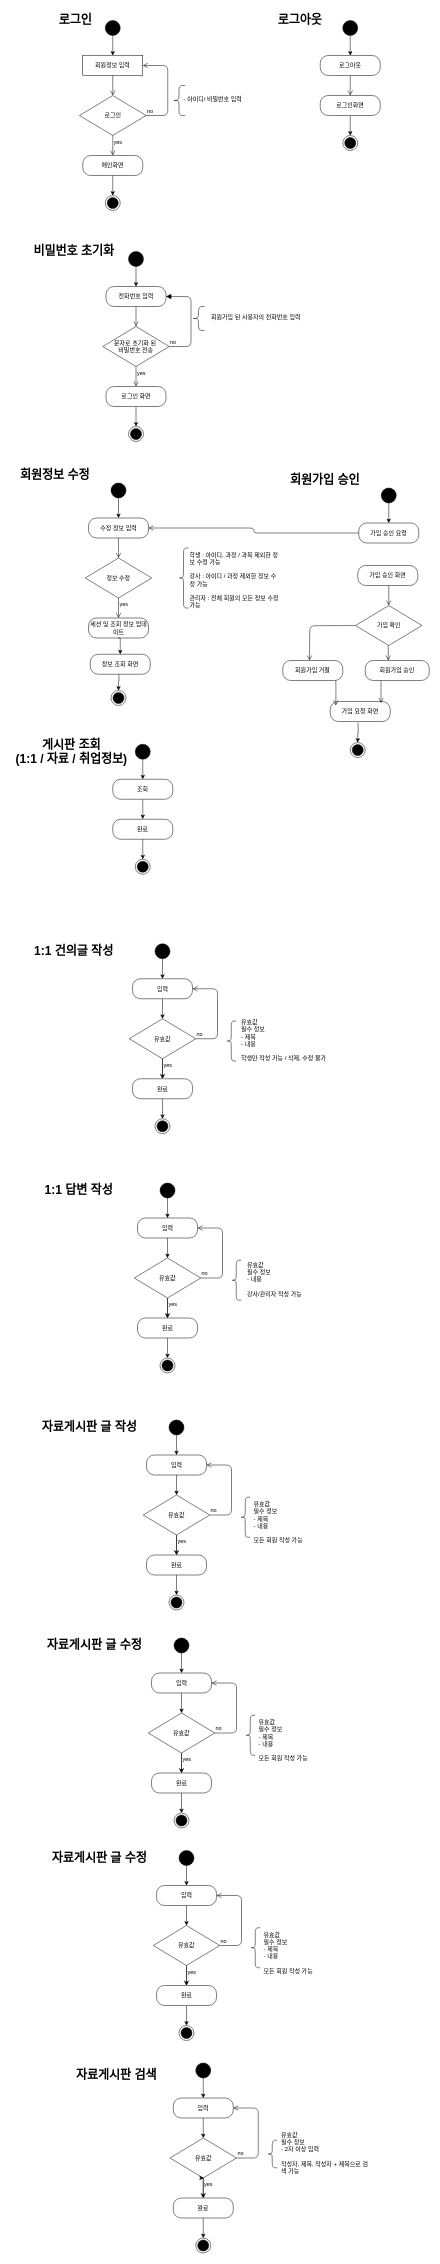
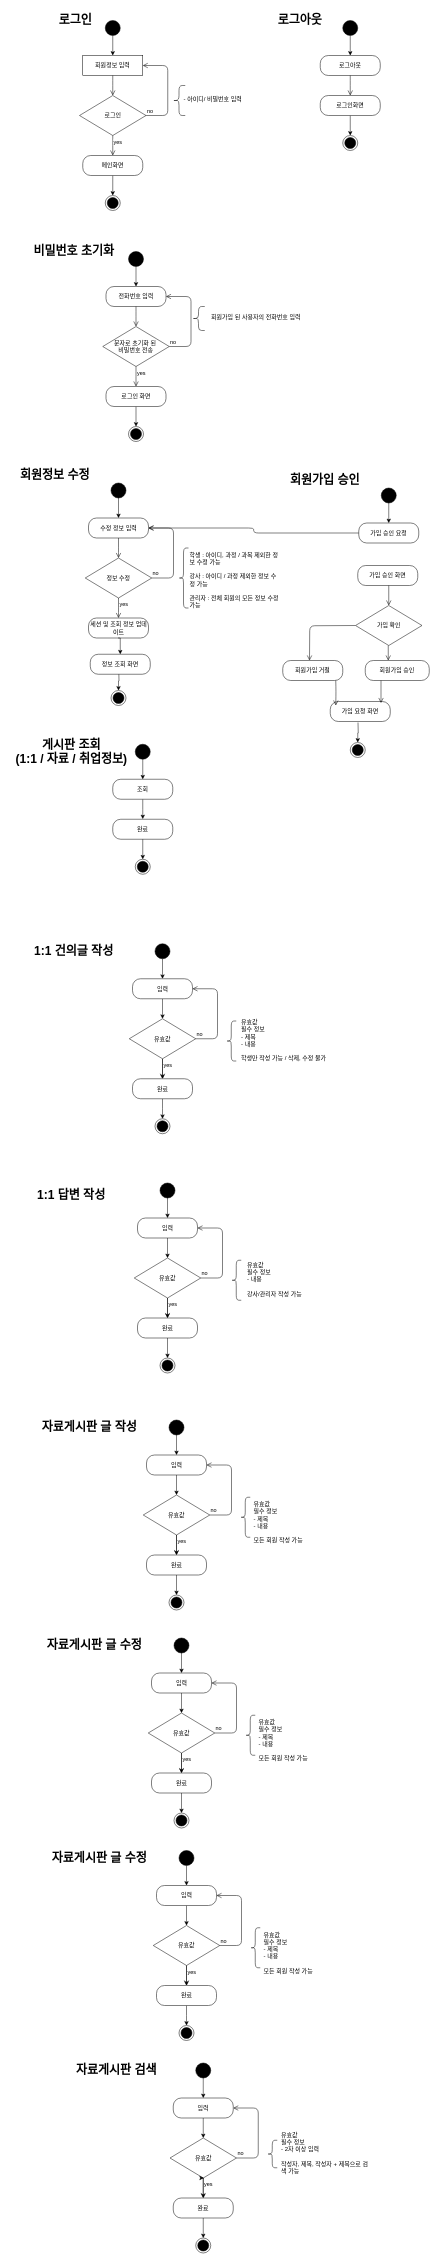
- <mxCell id="27" value="no" style="edgeStyle=orthogonalEdgeStyle;html=1;align=left;verticalAlign=bottom;endArrow=block;endSize=8;strokeColor=#000000;entryX=1;entryY=0.5;entryDx=0;entryDy=0;exitX=1;exitY=0.5;exitDx=0;exitDy=0;" parent="1" source="26" target="29" edge="1"><mxGeometry x="-1" relative="1" as="geometry"><mxPoint x="411.5" y="692" as="targetPoint" /><Array as="points"><mxPoint x="381.5" y="692" /><mxPoint x="381.5" y="592" /></Array></mxGeometry></mxCell>
+ <mxCell id="27" value="no" style="edgeStyle=orthogonalEdgeStyle;html=1;align=left;verticalAlign=bottom;endArrow=open;endSize=8;strokeColor=#000000;entryX=1;entryY=0.5;entryDx=0;entryDy=0;exitX=1;exitY=0.5;exitDx=0;exitDy=0;" parent="1" source="26" target="29" edge="1"><mxGeometry x="-1" relative="1" as="geometry"><mxPoint x="411.5" y="692" as="targetPoint" /><Array as="points"><mxPoint x="381.5" y="692" /><mxPoint x="381.5" y="592" /></Array></mxGeometry></mxCell>
+ <mxCell id="40" value="no" style="edgeStyle=orthogonalEdgeStyle;html=1;align=left;verticalAlign=bottom;endArrow=open;endSize=8;strokeColor=#000000;entryX=1;entryY=0.5;entryDx=0;entryDy=0;exitX=1;exitY=0.5;exitDx=0;exitDy=0;" parent="1" source="39" target="42" edge="1"><mxGeometry x="-1" relative="1" as="geometry"><mxPoint x="376.5" y="1155" as="targetPoint" /><Array as="points"><mxPoint x="346.5" y="1155" /><mxPoint x="346.5" y="1055" /></Array></mxGeometry></mxCell>
- <mxCell id="74" value="1:1 답변 작성&amp;nbsp;&lt;br&gt;" style="text;strokeColor=none;fillColor=none;html=1;fontSize=24;fontStyle=1;verticalAlign=middle;align=center;" parent="1" vertex="1"><mxGeometry x="38" y="2360" width="244" height="40" as="geometry" /></mxCell>
+ <mxCell id="74" value="1:1 답변 작성&amp;nbsp;&lt;br&gt;" style="text;strokeColor=none;fillColor=none;html=1;fontSize=24;fontStyle=1;verticalAlign=middle;align=center;" parent="1" vertex="1"><mxGeometry x="23" y="2370" width="244" height="40" as="geometry" /></mxCell>
- <mxCell id="134" value="자료게시판 검색&lt;br&gt;" style="text;strokeColor=none;fillColor=none;html=1;fontSize=24;fontStyle=1;verticalAlign=middle;align=center;" parent="1" vertex="1"><mxGeometry x="109.5" y="4130" width="244" height="40" as="geometry" /></mxCell>
+ <mxCell id="134" value="자료게시판 검색&lt;br&gt;" style="text;strokeColor=none;fillColor=none;html=1;fontSize=24;fontStyle=1;verticalAlign=middle;align=center;" parent="1" vertex="1"><mxGeometry x="109.5" y="4120" width="244" height="40" as="geometry" /></mxCell>
